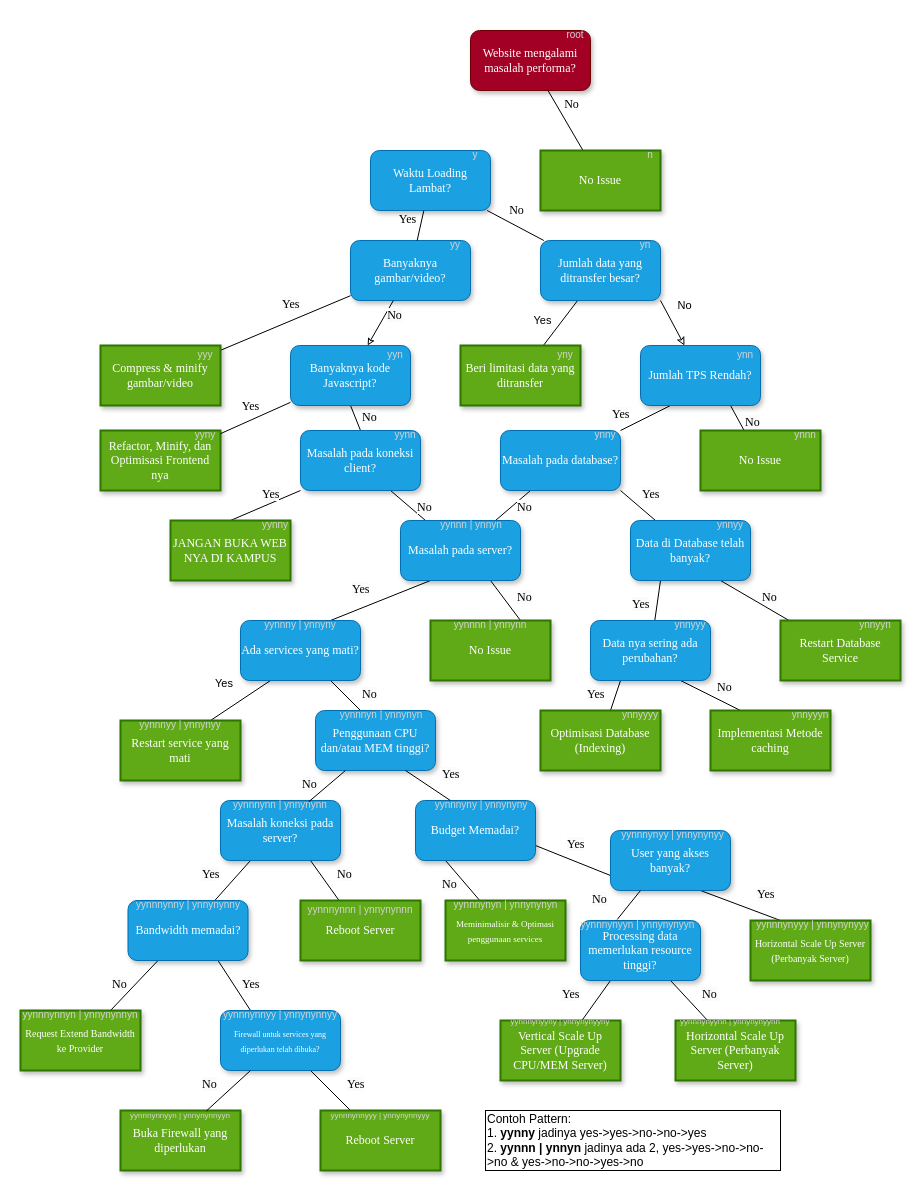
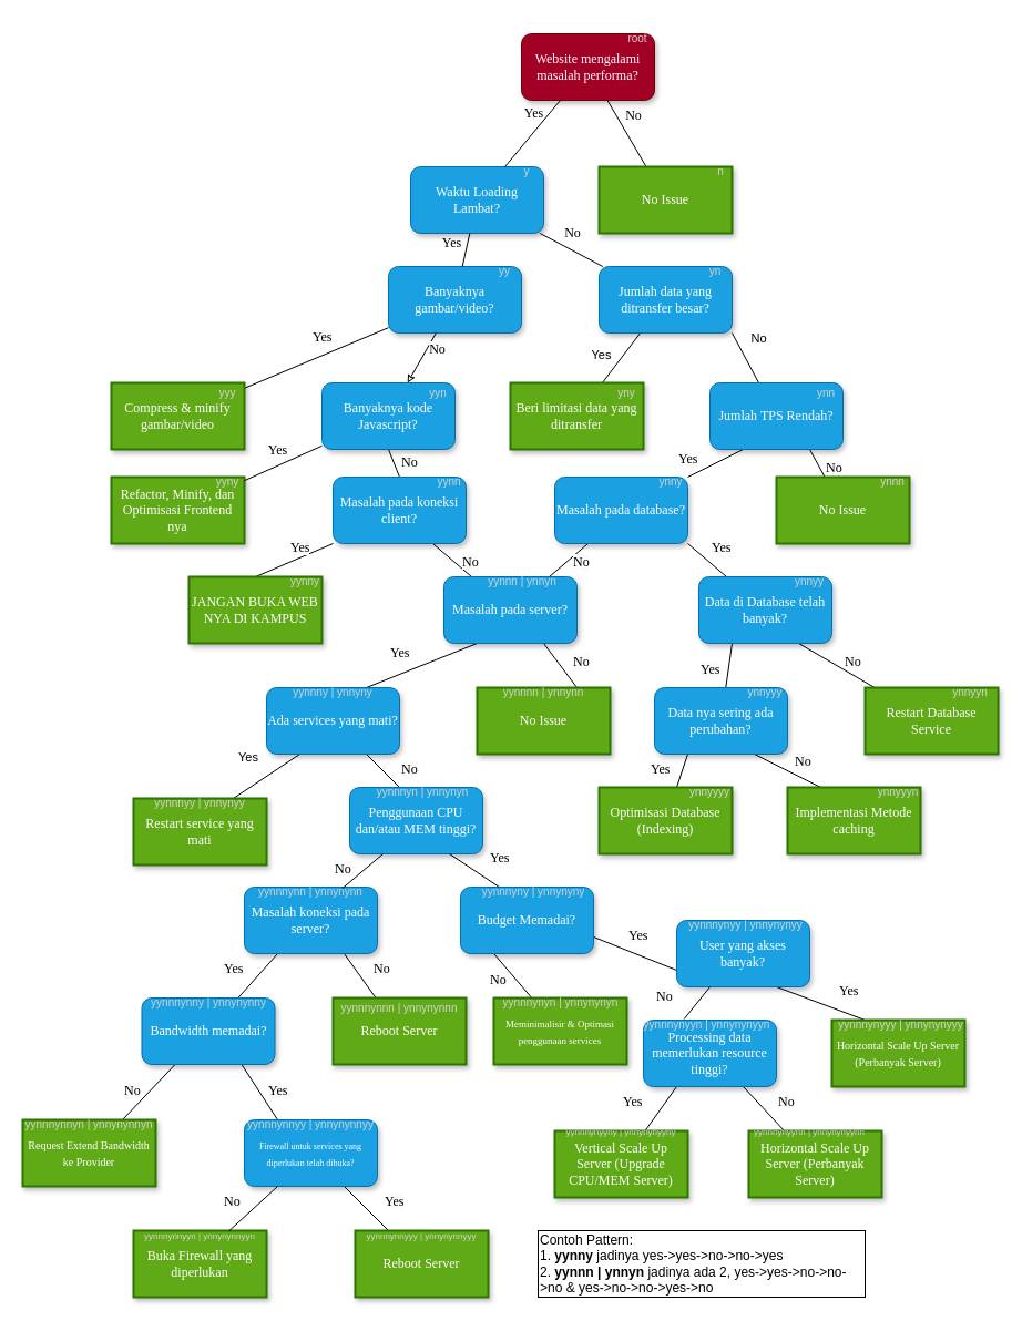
+ <mxCell id="5" value="Yes" style="rounded=0;html=1;labelBackgroundColor=none;startArrow=none;startFill=0;startSize=5;endArrow=none;endFill=0;endSize=5;jettySize=auto;orthogonalLoop=1;strokeWidth=1;fontFamily=Verdana;fontSize=12" parent="1" source="2" target="3" edge="1"><mxGeometry x="-0.359" y="-11" relative="1" as="geometry"><mxPoint as="offset" /></mxGeometry></mxCell>
- <mxCell id="7" style="rounded=0;orthogonalLoop=1;jettySize=auto;html=1;exitX=1;exitY=1;exitDx=0;exitDy=0;endArrow=classic;endFill=0;" parent="1" source="11" target="23" edge="1"><mxGeometry relative="1" as="geometry" /></mxCell>
+ <mxCell id="7" style="rounded=0;orthogonalLoop=1;jettySize=auto;html=1;exitX=1;exitY=1;exitDx=0;exitDy=0;endArrow=none;endFill=0;" parent="1" source="11" target="23" edge="1"><mxGeometry relative="1" as="geometry" /></mxCell>
